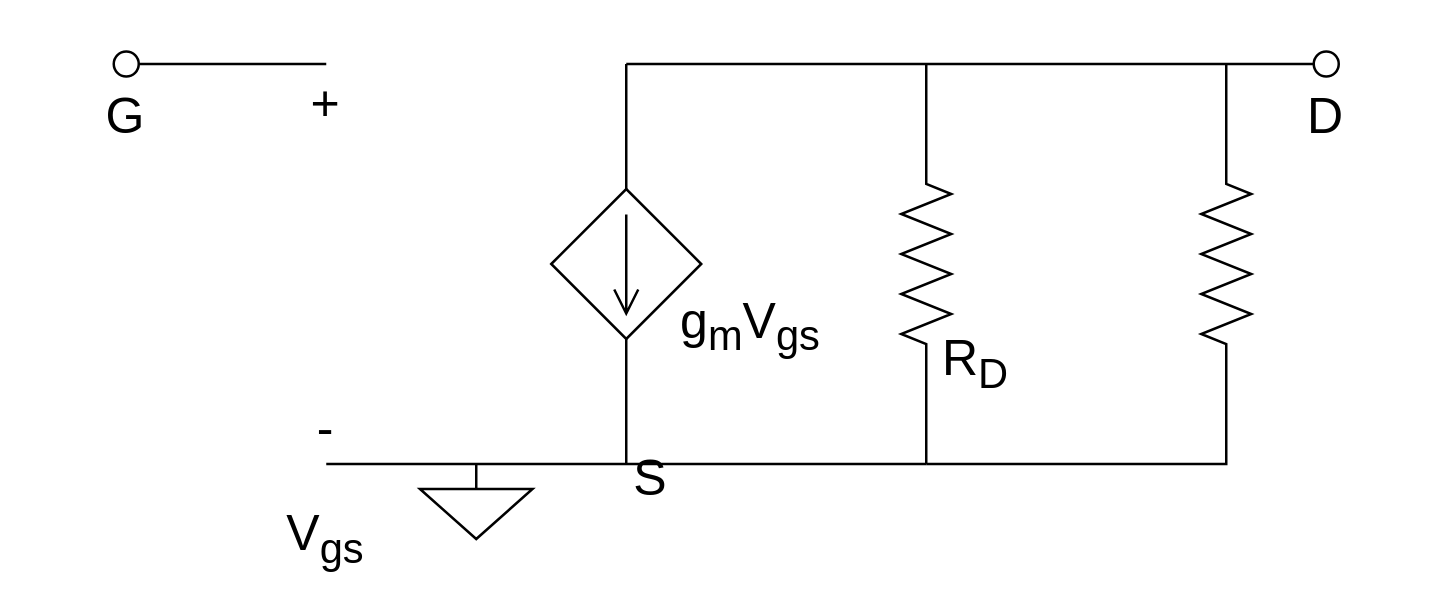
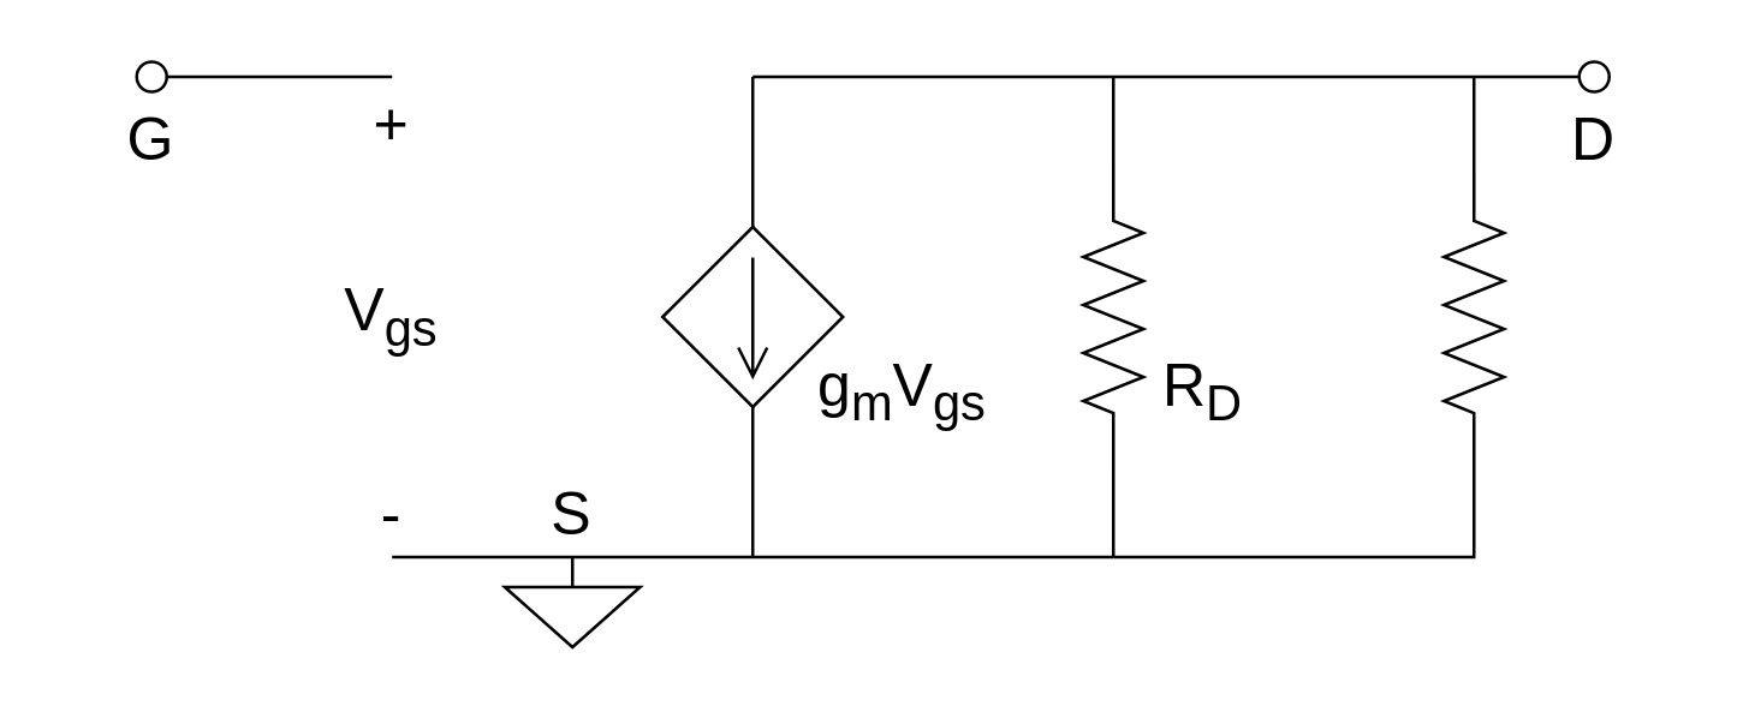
- <mxCell id="9" value="&lt;span style=&quot;font-size: 20px;&quot;&gt;R&lt;sub&gt;D&lt;/sub&gt;&lt;/span&gt;" style="text;html=1;align=center;verticalAlign=middle;whiteSpace=wrap;rounded=0;" vertex="1" parent="1"><mxGeometry x="360" y="130" width="60" height="30" as="geometry" /></mxCell>
+ <mxCell id="9" value="&lt;span style=&quot;font-size: 20px;&quot;&gt;R&lt;sub&gt;D&lt;/sub&gt;&lt;/span&gt;" style="text;html=1;align=center;verticalAlign=middle;whiteSpace=wrap;rounded=0;" vertex="1" parent="1"><mxGeometry x="370" y="115" width="60" height="30" as="geometry" /></mxCell>
- <mxCell id="19" value="&lt;font style=&quot;font-size: 20px;&quot;&gt;S&lt;/font&gt;" style="text;html=1;align=center;verticalAlign=middle;whiteSpace=wrap;rounded=0;" vertex="1" parent="1"><mxGeometry x="230" y="175" width="60" height="30" as="geometry" /></mxCell>
+ <mxCell id="19" value="&lt;font style=&quot;font-size: 20px;&quot;&gt;S&lt;/font&gt;" style="text;html=1;align=center;verticalAlign=middle;whiteSpace=wrap;rounded=0;" vertex="1" parent="1"><mxGeometry x="160" y="155" width="60" height="30" as="geometry" /></mxCell>
- <mxCell id="20" value="&lt;font style=&quot;font-size: 20px;&quot;&gt;V&lt;sub&gt;gs&lt;/sub&gt;&lt;/font&gt;" style="text;html=1;align=center;verticalAlign=middle;whiteSpace=wrap;rounded=0;" vertex="1" parent="1"><mxGeometry x="100" y="200" width="60" height="30" as="geometry" /></mxCell>
+ <mxCell id="20" value="&lt;font style=&quot;font-size: 20px;&quot;&gt;V&lt;sub&gt;gs&lt;/sub&gt;&lt;/font&gt;" style="text;html=1;align=center;verticalAlign=middle;whiteSpace=wrap;rounded=0;" vertex="1" parent="1"><mxGeometry x="100" y="90" width="60" height="30" as="geometry" /></mxCell>
